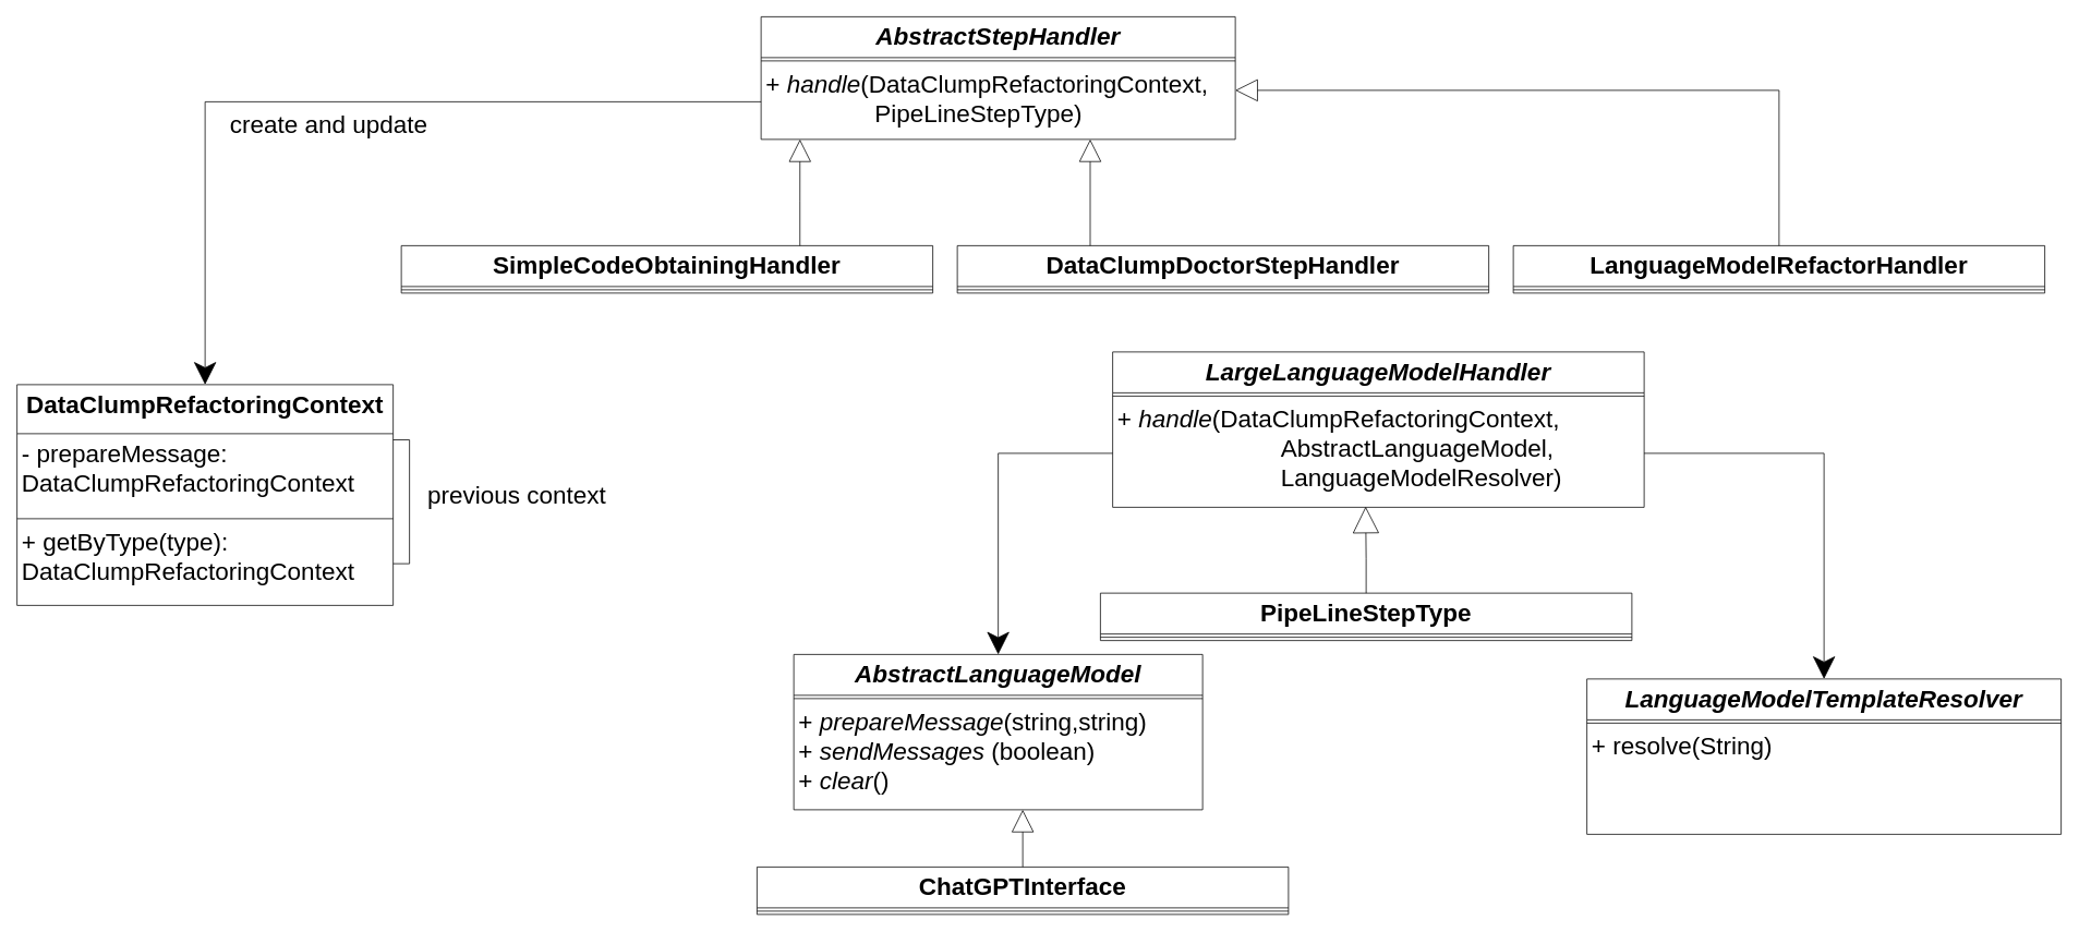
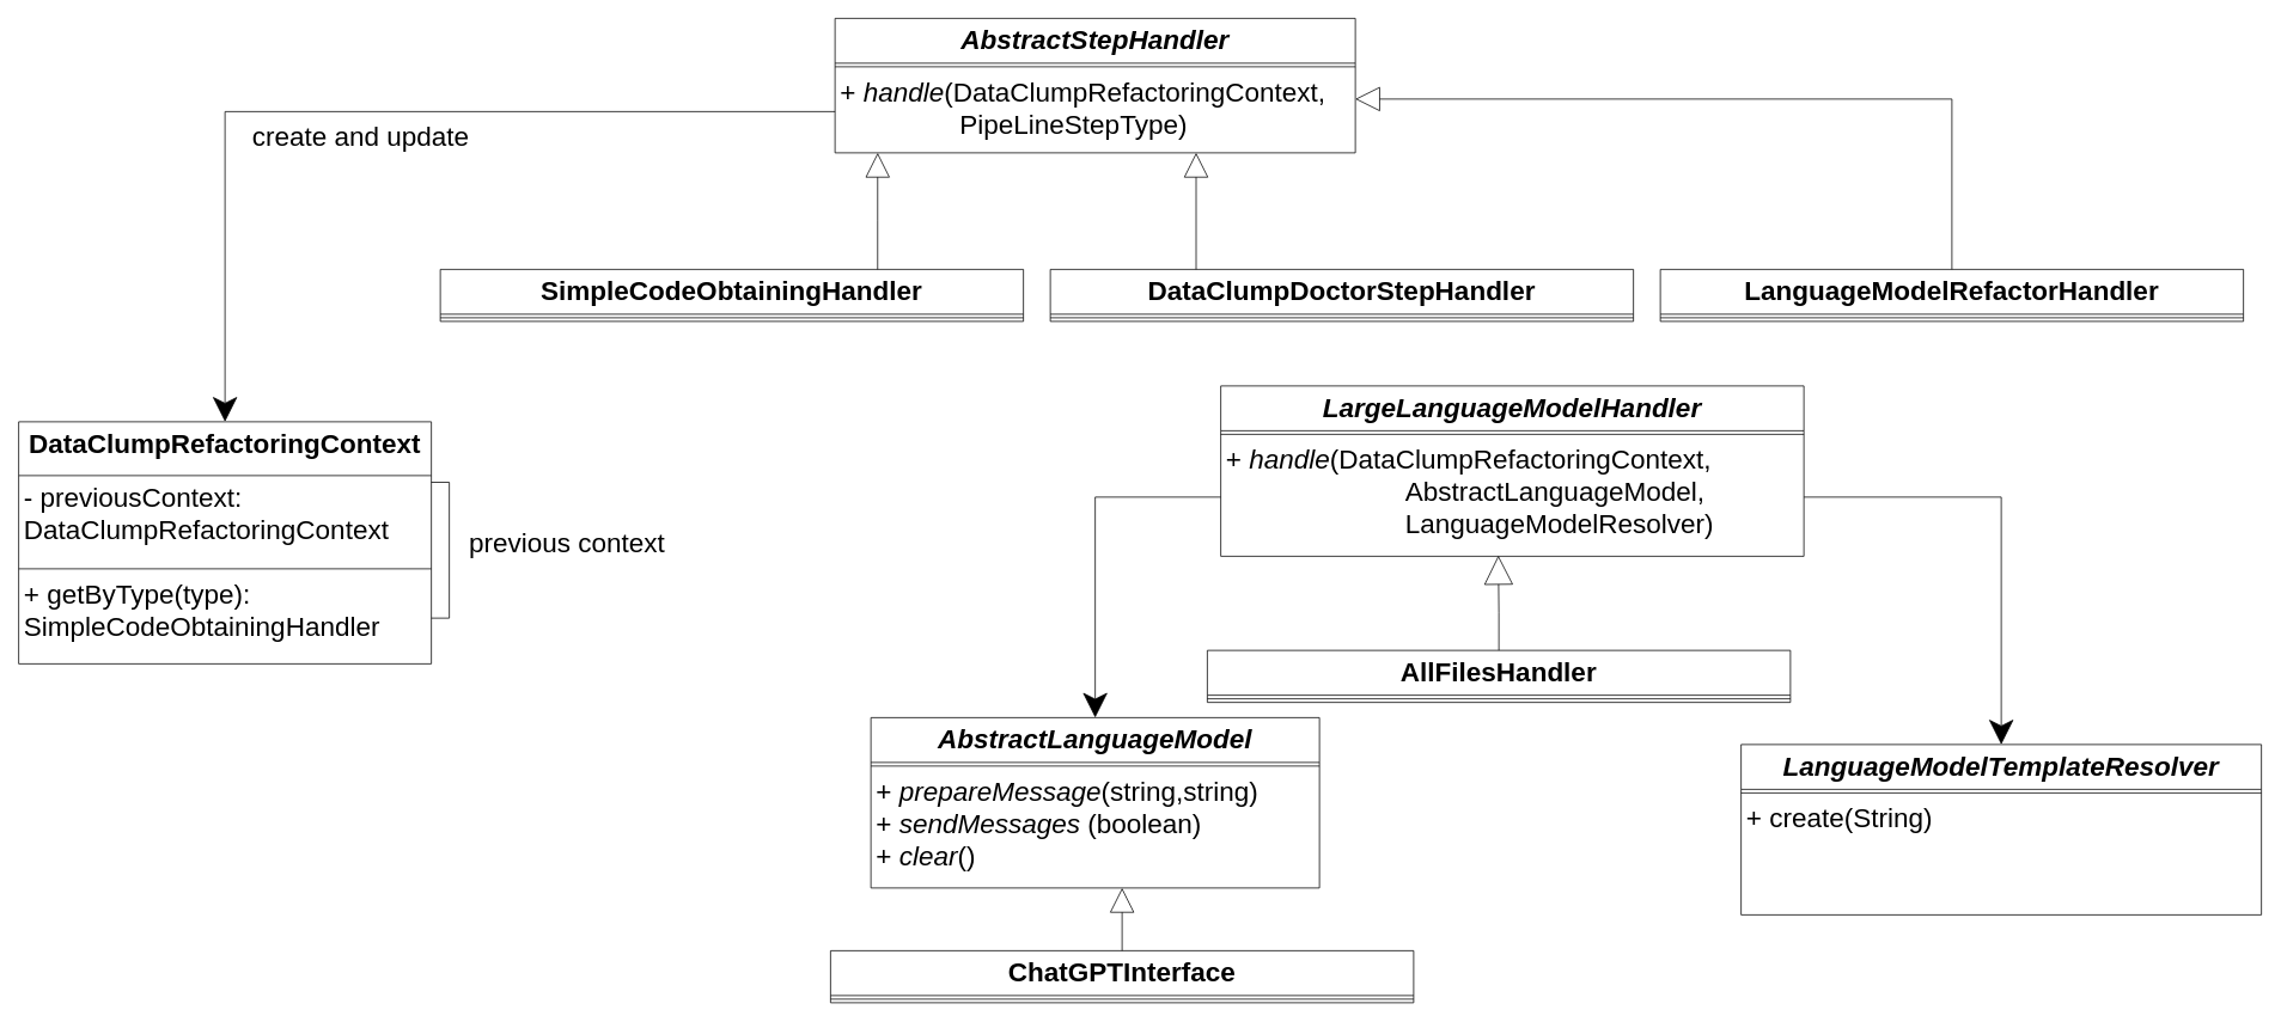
- <mxCell id="3" value="&lt;font style=&quot;font-size: 30px;&quot;&gt;- prepareMessage: DataClumpRefactoringContext&lt;/font&gt;" style="text;strokeColor=none;fillColor=none;align=left;verticalAlign=top;spacingLeft=4;spacingRight=4;overflow=hidden;rotatable=0;points=[[0,0.5],[1,0.5]];portConstraint=eastwest;whiteSpace=wrap;html=1;fontFamily=Helvetica;fontSize=19;fontColor=default;labelBackgroundColor=default;" parent="2" vertex="1"><mxGeometry y="60" width="460" height="100" as="geometry" /></mxCell>
+ <mxCell id="3" value="&lt;font style=&quot;font-size: 30px;&quot;&gt;- previousContext: DataClumpRefactoringContext&lt;/font&gt;" style="text;strokeColor=none;fillColor=none;align=left;verticalAlign=top;spacingLeft=4;spacingRight=4;overflow=hidden;rotatable=0;points=[[0,0.5],[1,0.5]];portConstraint=eastwest;whiteSpace=wrap;html=1;fontFamily=Helvetica;fontSize=19;fontColor=default;labelBackgroundColor=default;" parent="2" vertex="1"><mxGeometry y="60" width="460" height="100" as="geometry" /></mxCell>
- <mxCell id="7" value="&lt;font style=&quot;font-size: 30px;&quot;&gt;+ getByType(type): DataClumpRefactoringContext&lt;/font&gt;" style="text;strokeColor=none;fillColor=none;align=left;verticalAlign=top;spacingLeft=4;spacingRight=4;overflow=hidden;rotatable=0;points=[[0,0.5],[1,0.5]];portConstraint=eastwest;whiteSpace=wrap;html=1;fontFamily=Helvetica;fontSize=19;fontColor=default;labelBackgroundColor=default;" parent="2" vertex="1"><mxGeometry y="168" width="460" height="102" as="geometry" /></mxCell>
+ <mxCell id="7" value="&lt;font style=&quot;font-size: 30px;&quot;&gt;+ getByType(type): SimpleCodeObtainingHandler&lt;/font&gt;" style="text;strokeColor=none;fillColor=none;align=left;verticalAlign=top;spacingLeft=4;spacingRight=4;overflow=hidden;rotatable=0;points=[[0,0.5],[1,0.5]];portConstraint=eastwest;whiteSpace=wrap;html=1;fontFamily=Helvetica;fontSize=19;fontColor=default;labelBackgroundColor=default;" parent="2" vertex="1"><mxGeometry y="168" width="460" height="102" as="geometry" /></mxCell>
- <mxCell id="16" value="&lt;font style=&quot;font-size: 30px;&quot;&gt;&lt;span style=&quot;font-style: normal;&quot;&gt;PipeLineStepType&lt;/span&gt;&lt;/font&gt;" style="swimlane;fontStyle=3;align=center;verticalAlign=top;childLayout=stackLayout;horizontal=1;startSize=50;horizontalStack=0;resizeParent=1;resizeParentMax=0;resizeLast=0;collapsible=1;marginBottom=0;whiteSpace=wrap;html=1;fontFamily=Helvetica;fontSize=11;fontColor=default;labelBackgroundColor=default;" parent="1" vertex="1"><mxGeometry x="1345" y="725" width="650" height="58" as="geometry" /></mxCell>
+ <mxCell id="16" value="&lt;font style=&quot;font-size: 30px;&quot;&gt;&lt;span style=&quot;font-style: normal;&quot;&gt;AllFilesHandler&lt;/span&gt;&lt;/font&gt;" style="swimlane;fontStyle=3;align=center;verticalAlign=top;childLayout=stackLayout;horizontal=1;startSize=50;horizontalStack=0;resizeParent=1;resizeParentMax=0;resizeLast=0;collapsible=1;marginBottom=0;whiteSpace=wrap;html=1;fontFamily=Helvetica;fontSize=11;fontColor=default;labelBackgroundColor=default;" parent="1" vertex="1"><mxGeometry x="1345" y="725" width="650" height="58" as="geometry" /></mxCell>
- <mxCell id="36" value="&lt;span style=&quot;font-size: 30px;&quot;&gt;+ resolve(String)&lt;/span&gt;" style="text;strokeColor=none;fillColor=none;align=left;verticalAlign=top;spacingLeft=4;spacingRight=4;overflow=hidden;rotatable=0;points=[[0,0.5],[1,0.5]];portConstraint=eastwest;whiteSpace=wrap;html=1;fontFamily=Helvetica;fontSize=11;fontColor=default;labelBackgroundColor=default;" vertex="1" parent="34"><mxGeometry y="58" width="580" height="132" as="geometry" /></mxCell>
+ <mxCell id="36" value="&lt;span style=&quot;font-size: 30px;&quot;&gt;+ create(String)&lt;/span&gt;" style="text;strokeColor=none;fillColor=none;align=left;verticalAlign=top;spacingLeft=4;spacingRight=4;overflow=hidden;rotatable=0;points=[[0,0.5],[1,0.5]];portConstraint=eastwest;whiteSpace=wrap;html=1;fontFamily=Helvetica;fontSize=11;fontColor=default;labelBackgroundColor=default;" vertex="1" parent="34"><mxGeometry y="58" width="580" height="132" as="geometry" /></mxCell>
